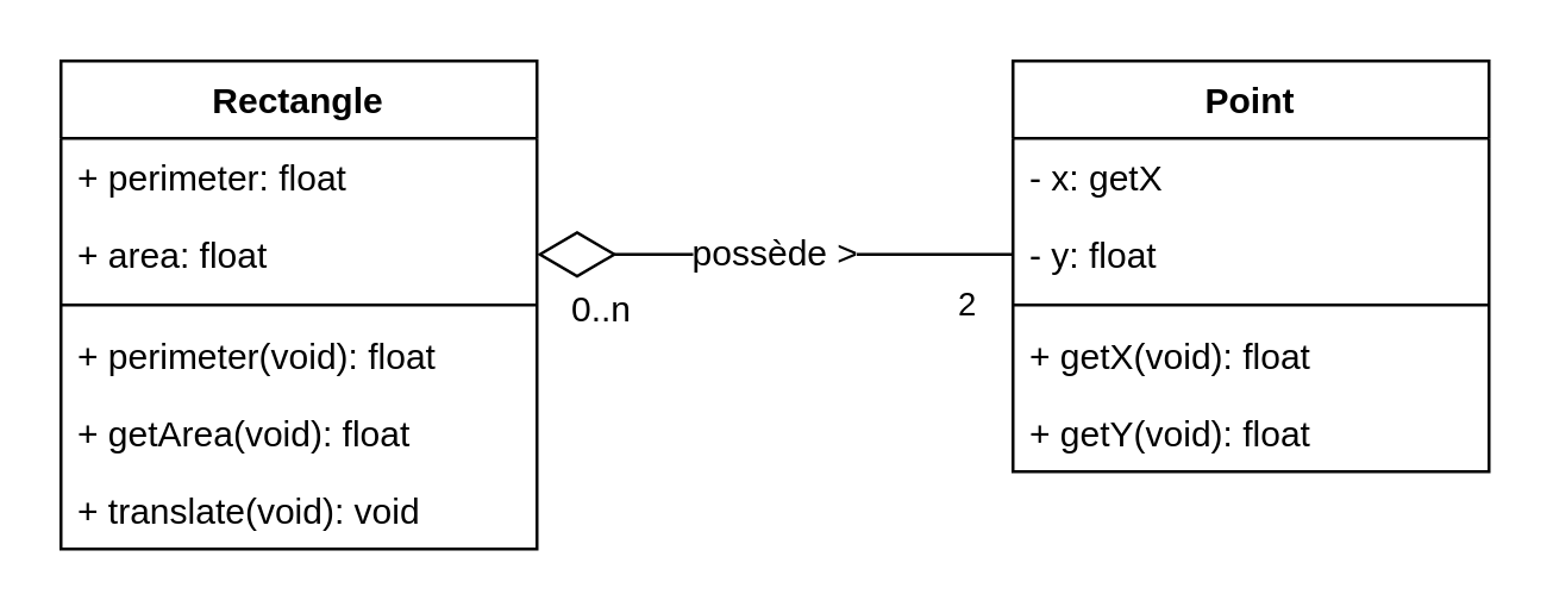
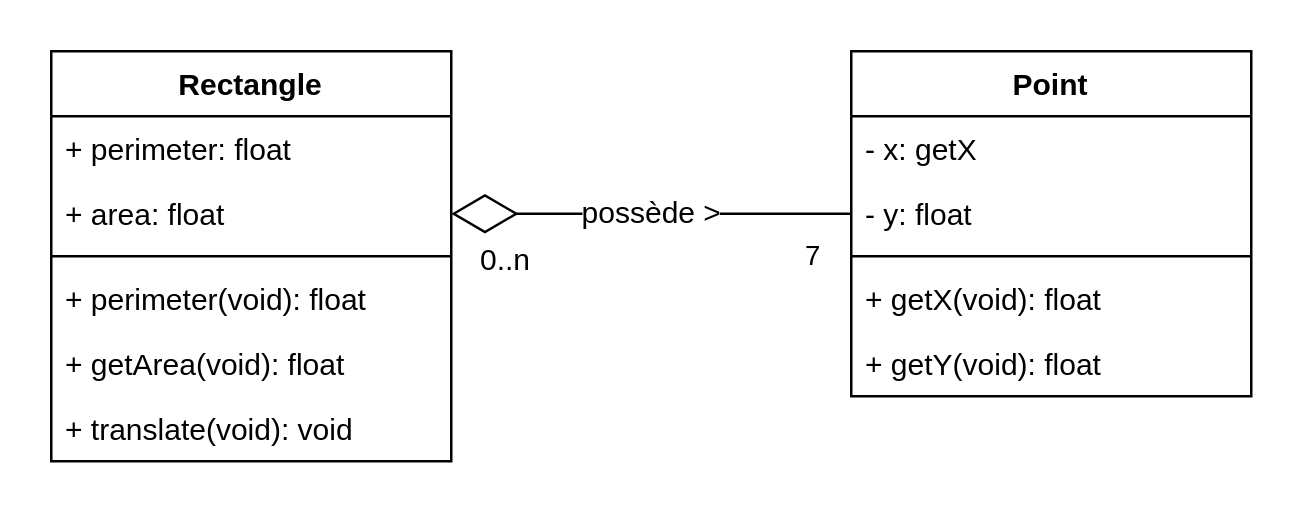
- <mxCell id="16" value="2" style="edgeLabel;resizable=0;html=1;align=left;verticalAlign=top;" connectable="0" vertex="1" parent="1"><mxGeometry x="320" y="89" as="geometry" /></mxCell>
+ <mxCell id="16" value="7" style="edgeLabel;resizable=0;html=1;align=left;verticalAlign=top;" connectable="0" vertex="1" parent="1"><mxGeometry x="320" y="89" as="geometry" /></mxCell>
